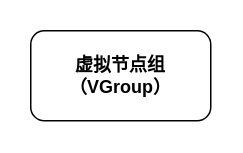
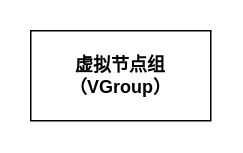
- <mxCell id="2" value="&lt;strong&gt;虚拟节点组（VGroup）&lt;/strong&gt;" style="rounded=1;whiteSpace=wrap;html=1;" vertex="1" parent="1"><mxGeometry x="20" y="20" width="120" height="60" as="geometry" /></mxCell>
+ <mxCell id="2" value="&lt;strong&gt;虚拟节点组（VGroup）&lt;/strong&gt;" style="whiteSpace=wrap;html=1;rounded=0;" vertex="1" parent="1"><mxGeometry x="20" y="20" width="120" height="60" as="geometry" /></mxCell>
